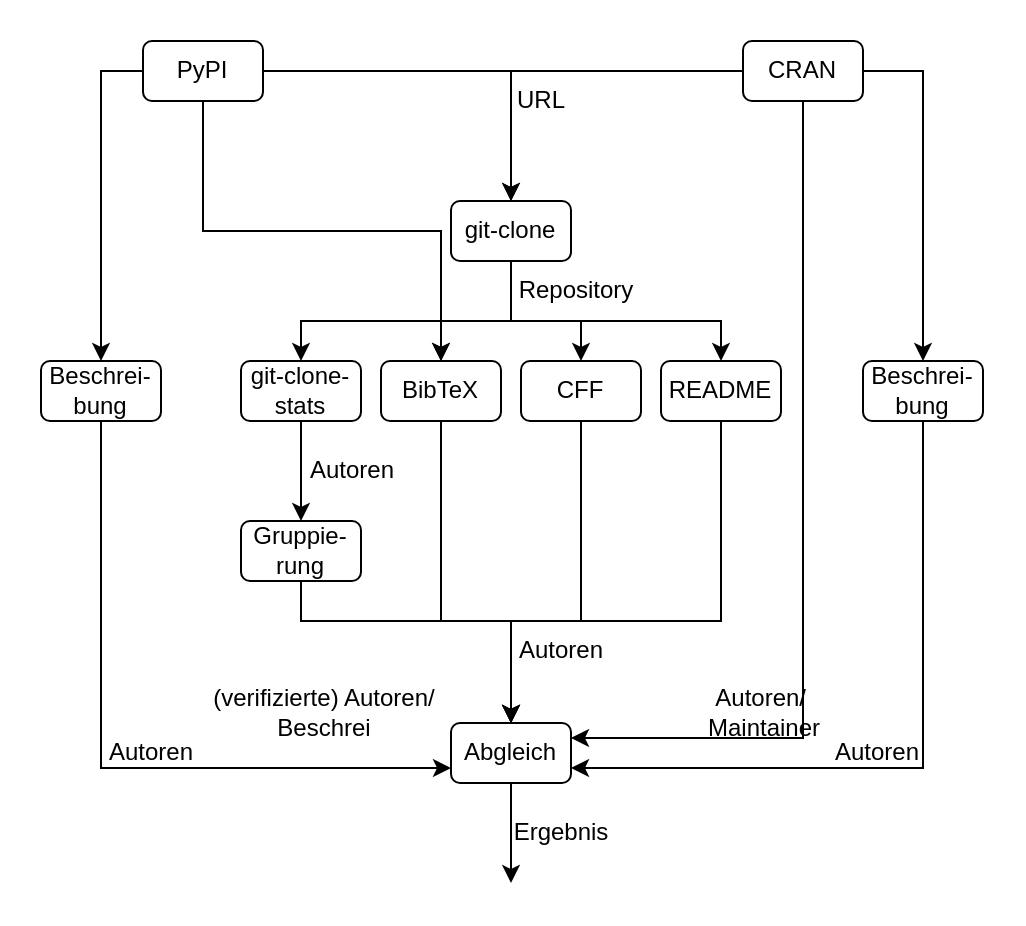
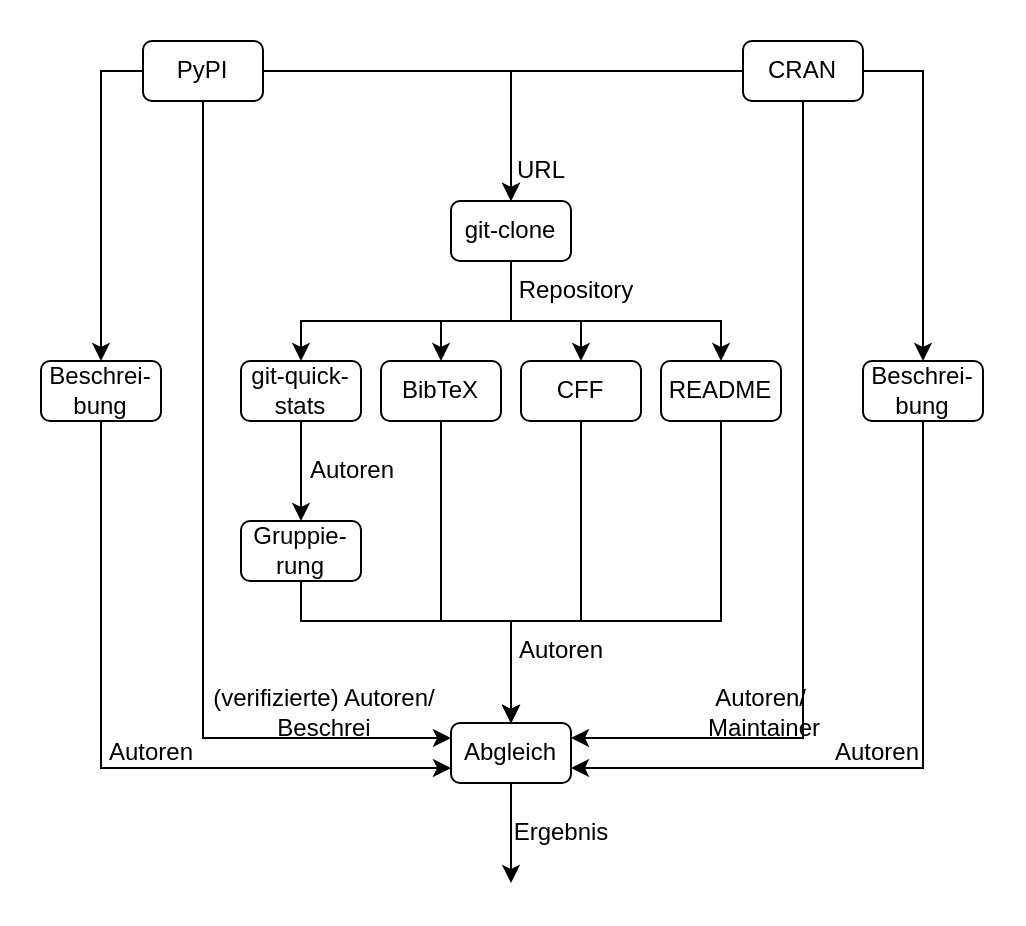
- <mxCell id="34" value="URL" style="text;html=1;align=center;verticalAlign=middle;whiteSpace=wrap;rounded=0;" vertex="1" parent="1"><mxGeometry x="250" y="35" width="41" height="30" as="geometry" /></mxCell>
+ <mxCell id="34" value="URL" style="text;html=1;align=center;verticalAlign=middle;whiteSpace=wrap;rounded=0;" vertex="1" parent="1"><mxGeometry x="250" y="70" width="41" height="30" as="geometry" /></mxCell>
- <mxCell id="27" style="edgeStyle=orthogonalEdgeStyle;rounded=0;orthogonalLoop=1;jettySize=auto;html=1;exitX=0.5;exitY=1;exitDx=0;exitDy=0;" edge="1" parent="1" source="29" target="12"><mxGeometry relative="1" as="geometry" /></mxCell>
+ <mxCell id="27" style="edgeStyle=orthogonalEdgeStyle;rounded=0;orthogonalLoop=1;jettySize=auto;html=1;entryX=0;entryY=0.25;entryDx=0;entryDy=0;exitX=0.5;exitY=1;exitDx=0;exitDy=0;" edge="1" parent="1" source="29" target="22"><mxGeometry relative="1" as="geometry" /></mxCell>
- <mxCell id="8" value="git-clone-stats" style="rounded=1;whiteSpace=wrap;html=1;" vertex="1" parent="1"><mxGeometry x="120" y="180" width="60" height="30" as="geometry" /></mxCell>
+ <mxCell id="8" value="git-quick-stats" style="rounded=1;whiteSpace=wrap;html=1;" vertex="1" parent="1"><mxGeometry x="120" y="180" width="60" height="30" as="geometry" /></mxCell>
